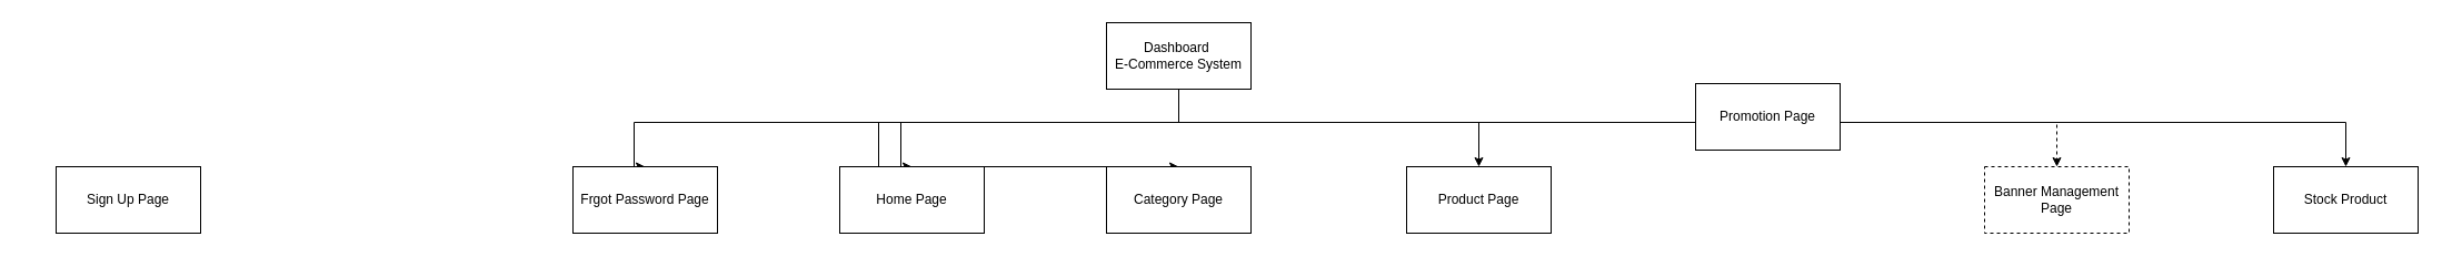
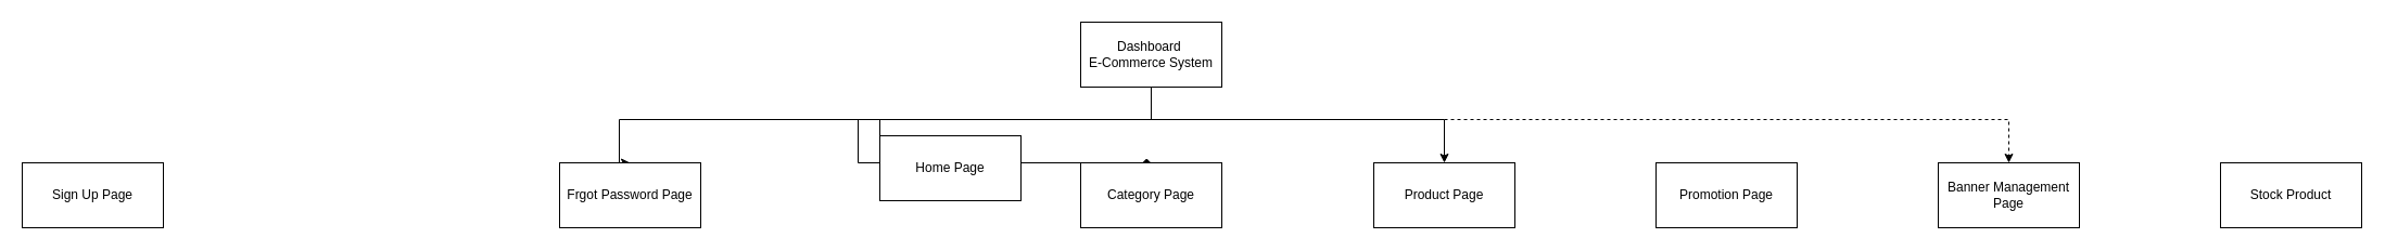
- <mxCell id="12" value="Promotion Page" style="rounded=0;whiteSpace=wrap;html=1;" vertex="1" parent="1"><mxGeometry x="1525" y="75" width="130" height="60" as="geometry" /></mxCell>
+ <mxCell id="12" value="Promotion Page" style="rounded=0;whiteSpace=wrap;html=1;" vertex="1" parent="1"><mxGeometry x="1525" y="150" width="130" height="60" as="geometry" /></mxCell>
- <mxCell id="7" style="edgeStyle=orthogonalEdgeStyle;rounded=0;orthogonalLoop=1;jettySize=auto;html=1;entryX=0.5;entryY=0;entryDx=0;entryDy=0;" edge="1" parent="1" source="8" target="15"><mxGeometry relative="1" as="geometry"><Array as="points"><mxPoint x="1060" y="110" /><mxPoint x="2110" y="110" /></Array></mxGeometry></mxCell>
- <mxCell id="4" style="edgeStyle=orthogonalEdgeStyle;rounded=0;orthogonalLoop=1;jettySize=auto;html=1;entryX=0.5;entryY=0;entryDx=0;entryDy=0;" edge="1" parent="1" source="8" target="13"><mxGeometry relative="1" as="geometry"><Array as="points"><mxPoint x="1060" y="110" /><mxPoint x="790" y="110" /></Array></mxGeometry></mxCell>
+ <mxCell id="4" style="edgeStyle=orthogonalEdgeStyle;rounded=0;orthogonalLoop=1;jettySize=auto;html=1;entryX=0.5;entryY=0;entryDx=0;entryDy=0;endArrow=diamond;" edge="1" parent="1" source="8" target="13"><mxGeometry relative="1" as="geometry"><Array as="points"><mxPoint x="1060" y="110" /><mxPoint x="790" y="110" /></Array></mxGeometry></mxCell>
- <mxCell id="16" value="Sign Up Page" style="rounded=0;whiteSpace=wrap;html=1;" vertex="1" parent="1"><mxGeometry x="50" y="150" width="130" height="60" as="geometry" /></mxCell>
+ <mxCell id="16" value="Sign Up Page" style="rounded=0;whiteSpace=wrap;html=1;" vertex="1" parent="1"><mxGeometry x="20" y="150" width="130" height="60" as="geometry" /></mxCell>
- <mxCell id="10" value="Home Page" style="rounded=0;whiteSpace=wrap;html=1;" vertex="1" parent="1"><mxGeometry x="755" y="150" width="130" height="60" as="geometry" /></mxCell>
+ <mxCell id="10" value="Home Page" style="rounded=0;whiteSpace=wrap;html=1;" vertex="1" parent="1"><mxGeometry x="810" y="125" width="130" height="60" as="geometry" /></mxCell>
- <mxCell id="14" value="Banner Management Page" style="rounded=0;whiteSpace=wrap;html=1;dashed=1;" vertex="1" parent="1"><mxGeometry x="1785" y="150" width="130" height="60" as="geometry" /></mxCell>
+ <mxCell id="14" value="Banner Management Page" style="rounded=0;whiteSpace=wrap;html=1;" vertex="1" parent="1"><mxGeometry x="1785" y="150" width="130" height="60" as="geometry" /></mxCell>
